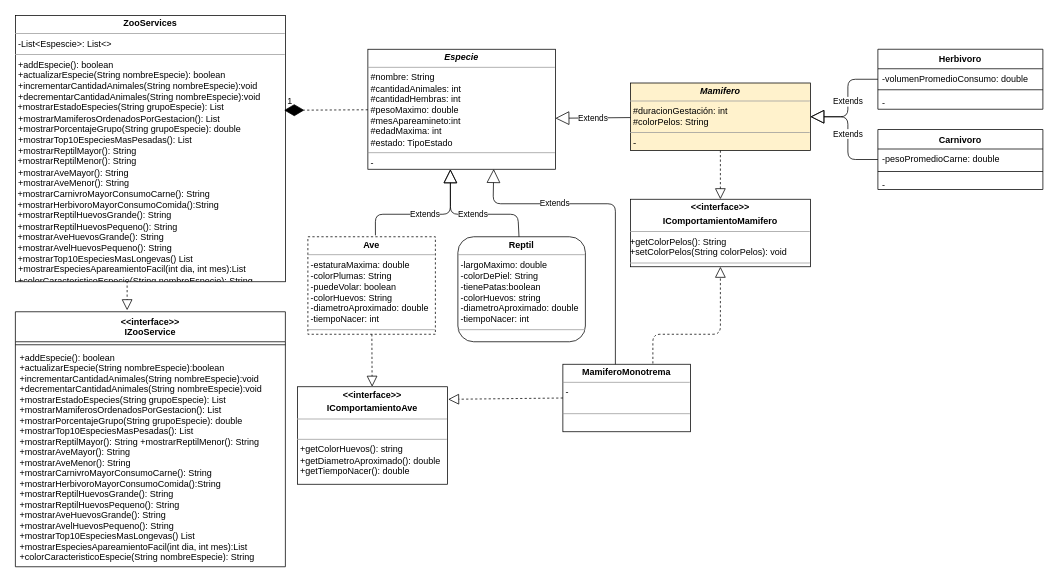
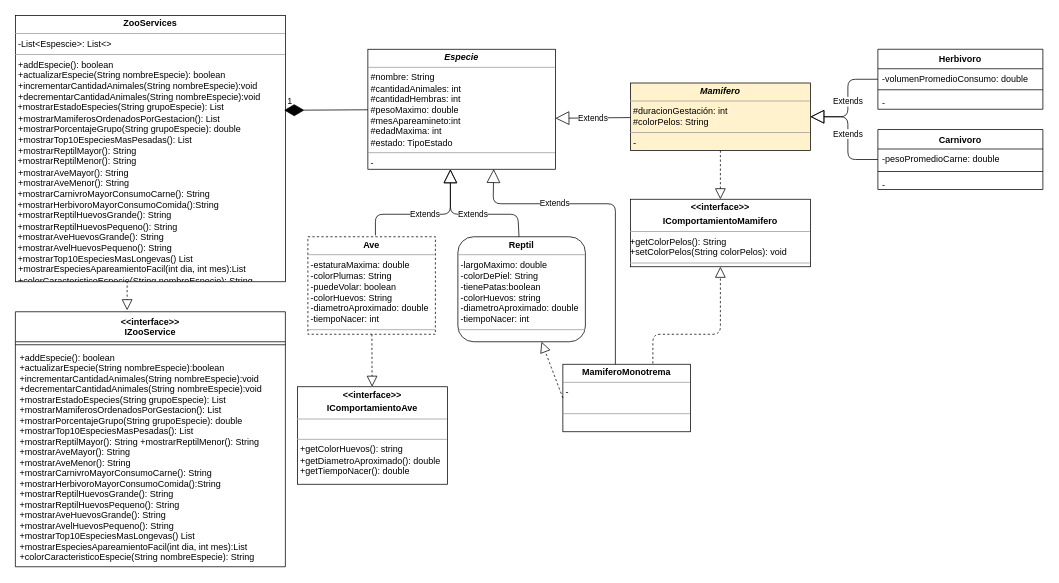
- <mxCell id="24" value="" style="endArrow=diamondThin;endFill=1;endSize=24;html=1;entryX=0.117;entryY=1.067;entryDx=0;entryDy=0;entryPerimeter=0;dashed=1;" parent="1" source="3" target="33" edge="1"><mxGeometry width="160" relative="1" as="geometry"><mxPoint x="410" y="205" as="sourcePoint" /><mxPoint x="380" y="145" as="targetPoint" /></mxGeometry></mxCell>
+ <mxCell id="24" value="" style="endArrow=diamondThin;endFill=1;endSize=24;html=1;entryX=0.117;entryY=1.067;entryDx=0;entryDy=0;entryPerimeter=0;" parent="1" source="3" target="33" edge="1"><mxGeometry width="160" relative="1" as="geometry"><mxPoint x="410" y="205" as="sourcePoint" /><mxPoint x="380" y="145" as="targetPoint" /></mxGeometry></mxCell>
- <mxCell id="30" value="" style="endArrow=block;dashed=1;endFill=0;endSize=12;html=1;entryX=1.005;entryY=0.129;entryDx=0;entryDy=0;entryPerimeter=0;exitX=0;exitY=0.5;exitDx=0;exitDy=0;" parent="1" source="29" target="25" edge="1"><mxGeometry width="160" relative="1" as="geometry"><mxPoint x="750" y="533" as="sourcePoint" /><mxPoint x="550" y="544" as="targetPoint" /></mxGeometry></mxCell>
+ <mxCell id="30" value="" style="endArrow=block;dashed=1;endFill=0;endSize=12;html=1;exitX=0;exitY=0.5;exitDx=0;exitDy=0;" parent="1" source="29" target="4" edge="1"><mxGeometry width="160" relative="1" as="geometry"><mxPoint x="750" y="533" as="sourcePoint" /><mxPoint x="550" y="544" as="targetPoint" /></mxGeometry></mxCell>
